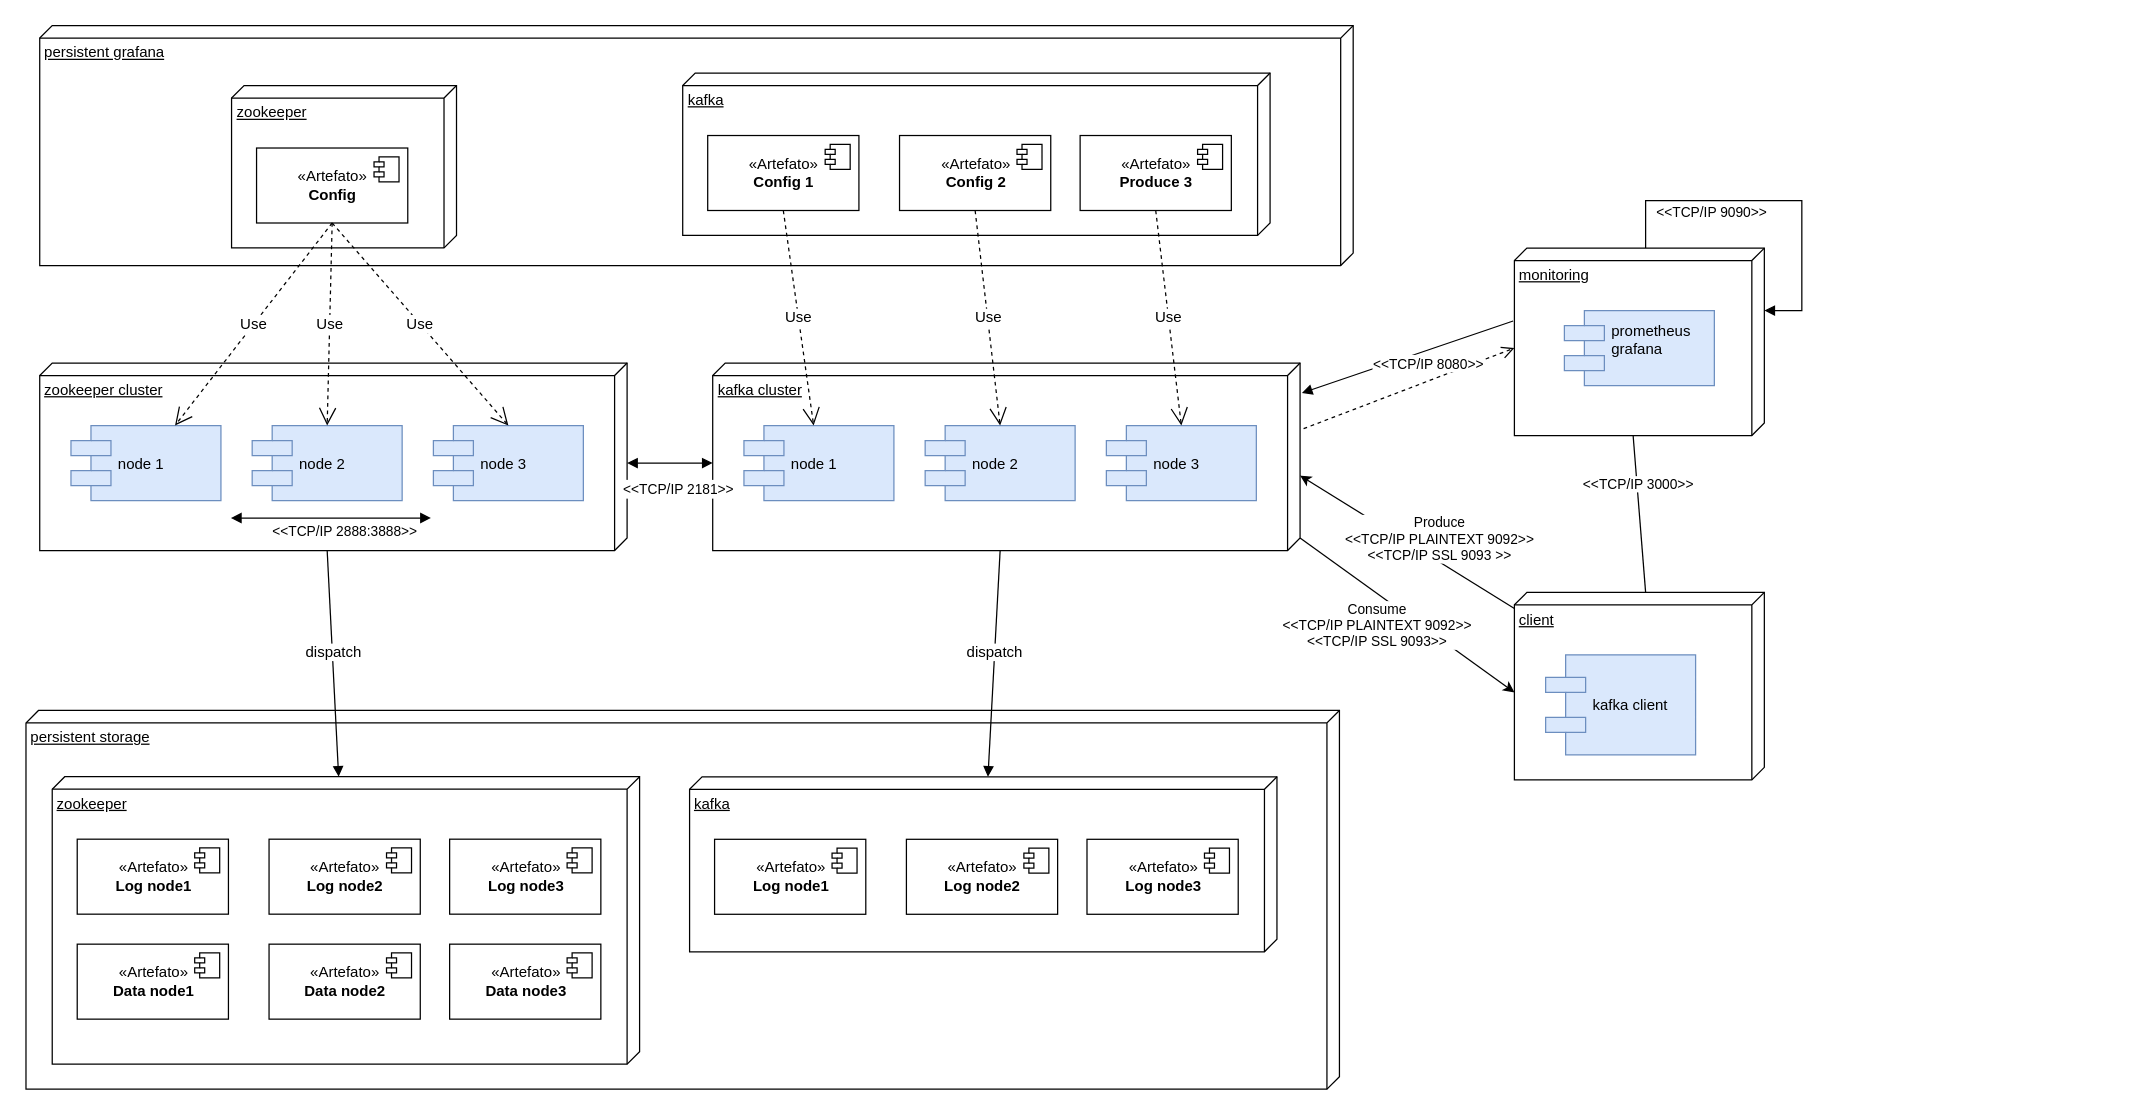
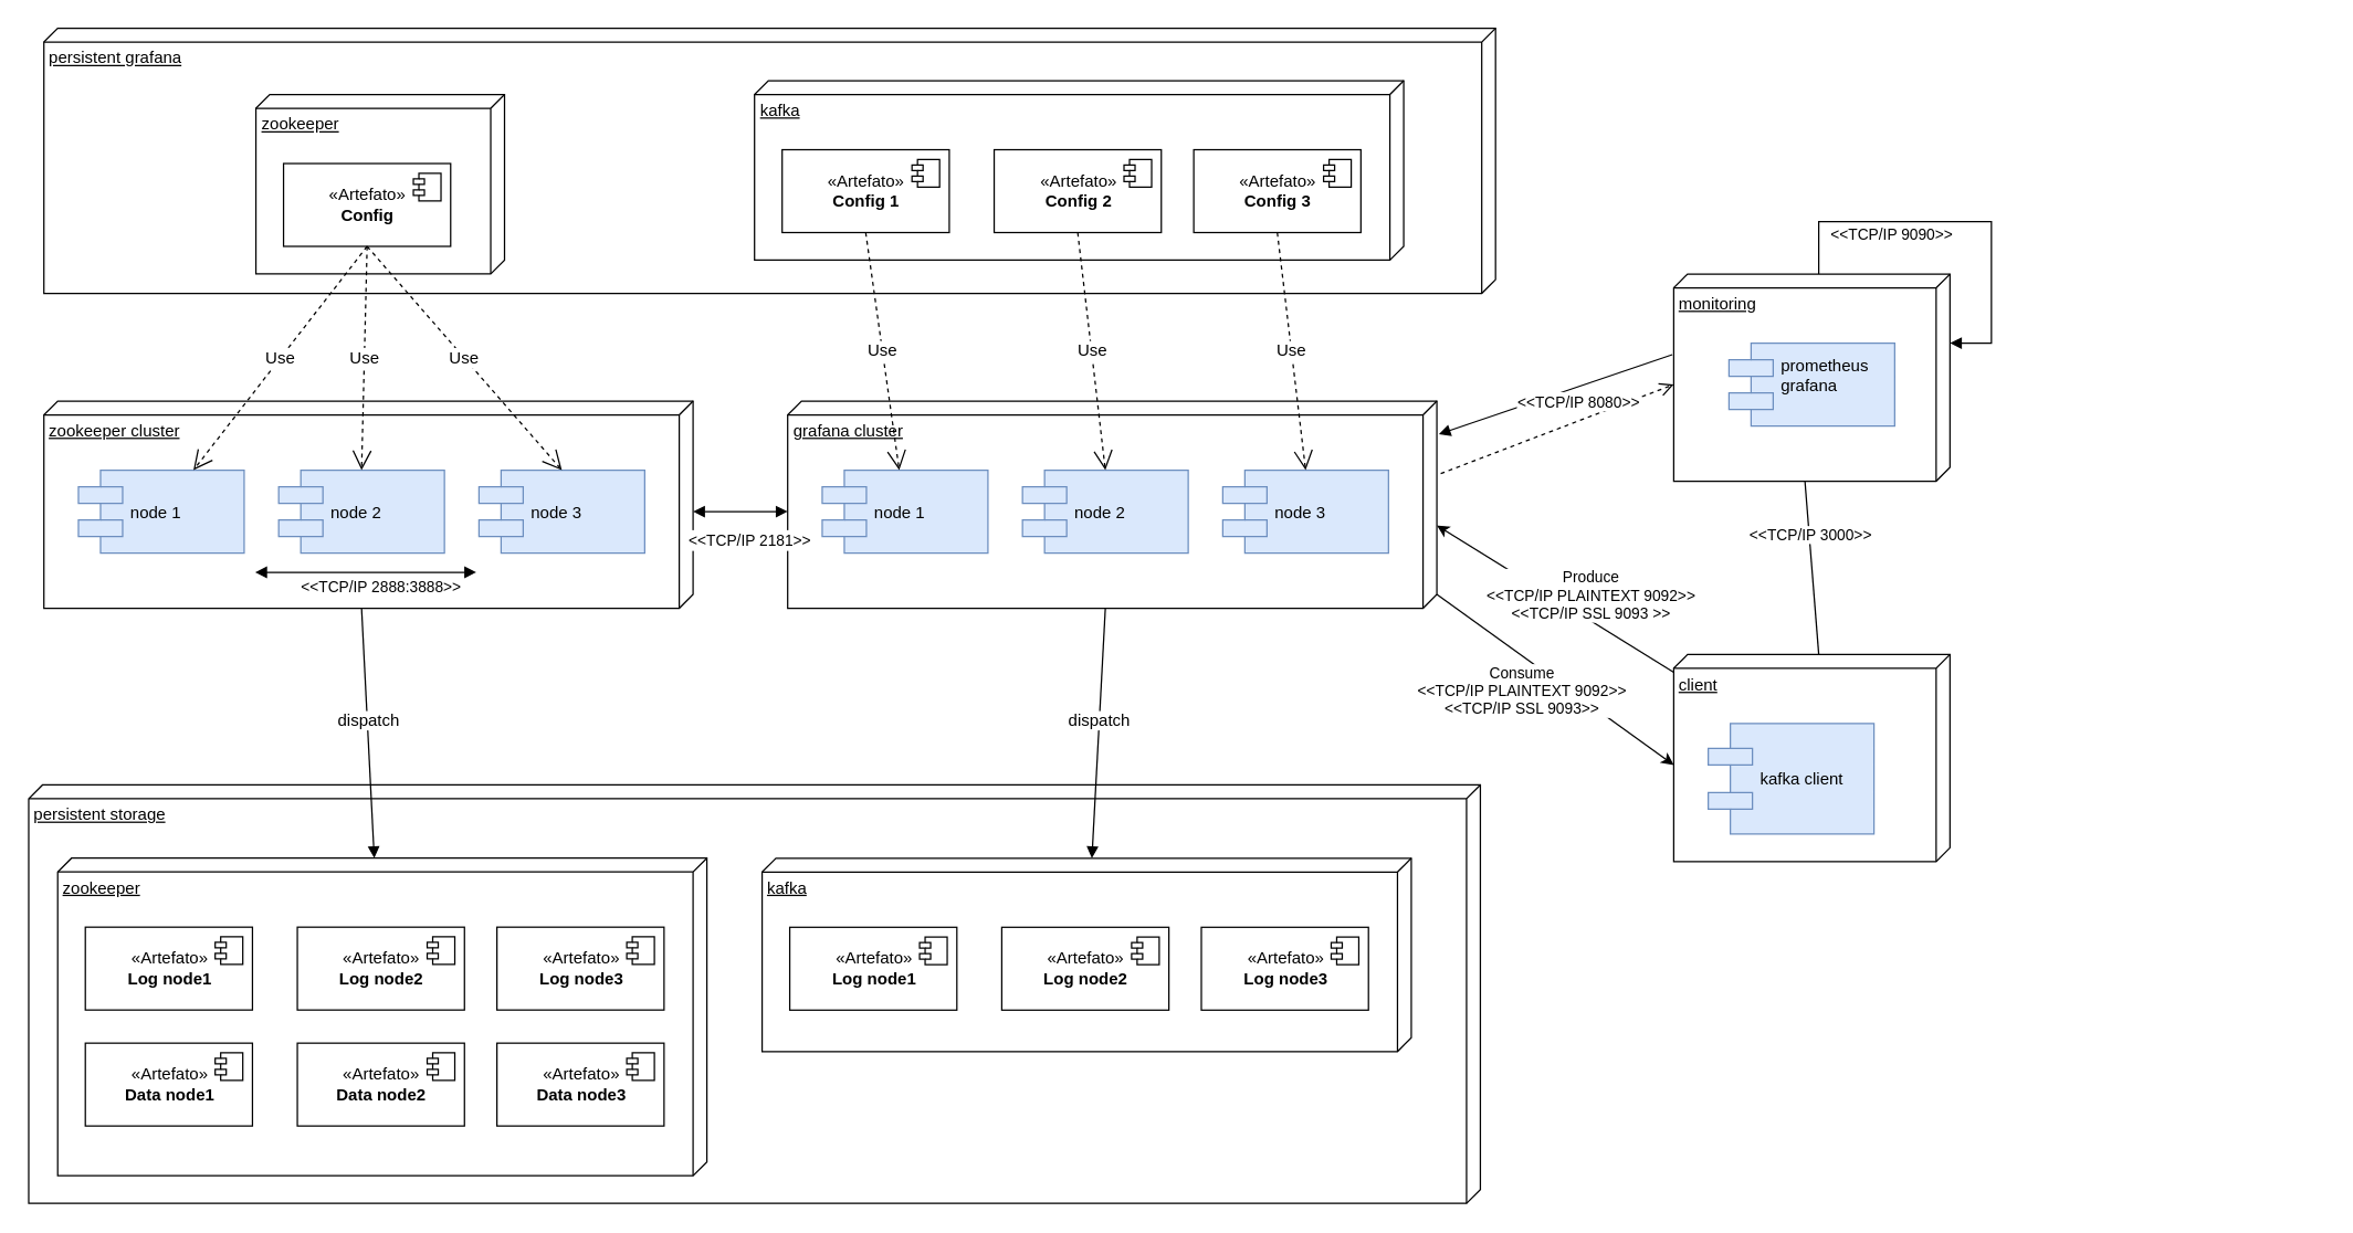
- <mxCell id="51" value="«Artefato»&lt;br&gt;&lt;b&gt;Produce 3&lt;br&gt;&lt;/b&gt;" style="html=1;fontFamily=Helvetica;fontSize=12;" parent="45" vertex="1"><mxGeometry x="318" y="50" width="121" height="60" as="geometry" /></mxCell>
+ <mxCell id="51" value="«Artefato»&lt;br&gt;&lt;b&gt;Config 3&lt;br&gt;&lt;/b&gt;" style="html=1;fontFamily=Helvetica;fontSize=12;" parent="45" vertex="1"><mxGeometry x="318" y="50" width="121" height="60" as="geometry" /></mxCell>
- <mxCell id="35" value="kafka cluster" style="verticalAlign=top;align=left;spacingTop=8;spacingLeft=2;spacingRight=12;shape=cube;size=10;direction=south;fontStyle=4;html=1;fontFamily=Helvetica;fontSize=12;" parent="34" vertex="1"><mxGeometry width="470" height="150" as="geometry" /></mxCell>
+ <mxCell id="35" value="grafana cluster" style="verticalAlign=top;align=left;spacingTop=8;spacingLeft=2;spacingRight=12;shape=cube;size=10;direction=south;fontStyle=4;html=1;fontFamily=Helvetica;fontSize=12;" parent="34" vertex="1"><mxGeometry width="470" height="150" as="geometry" /></mxCell>
